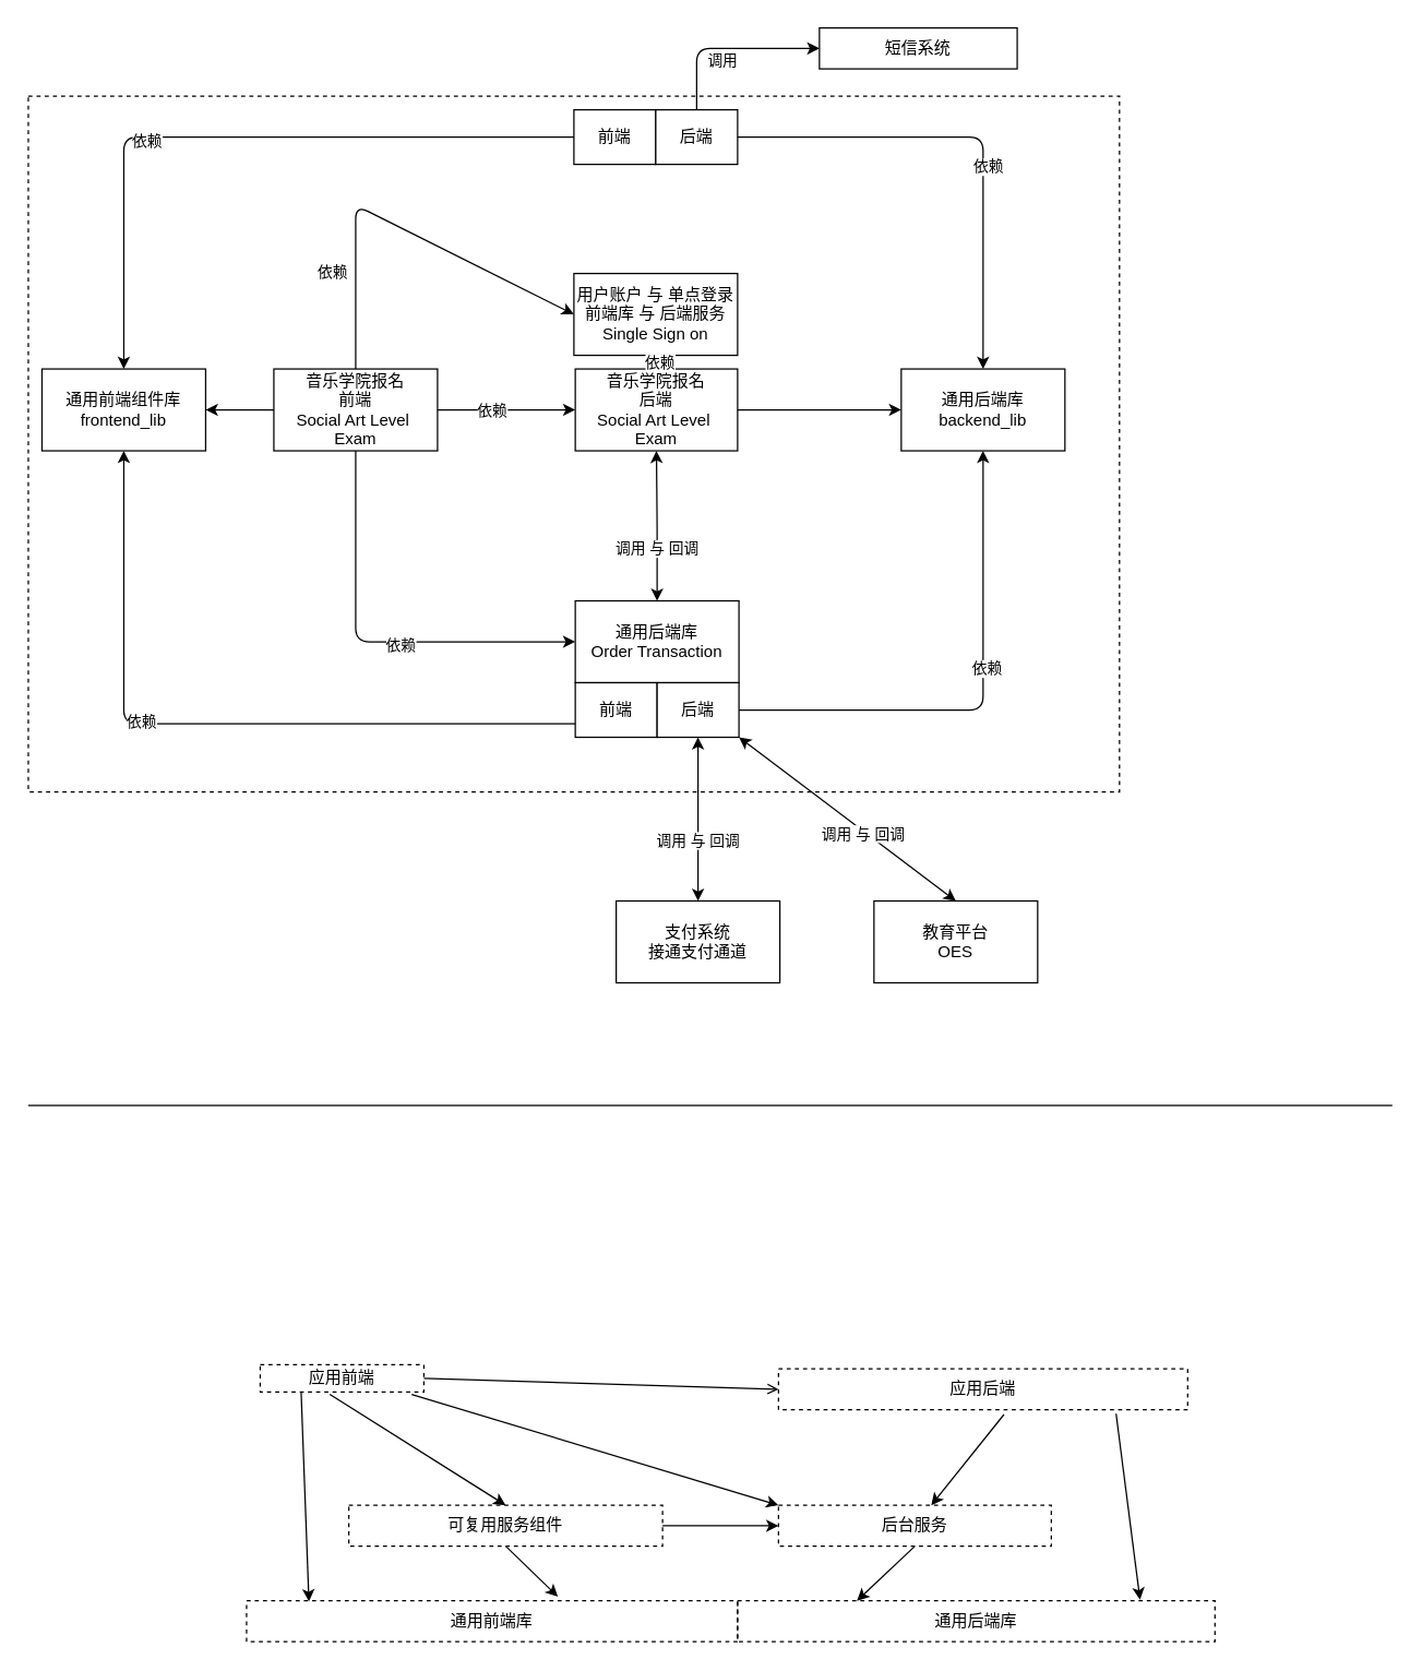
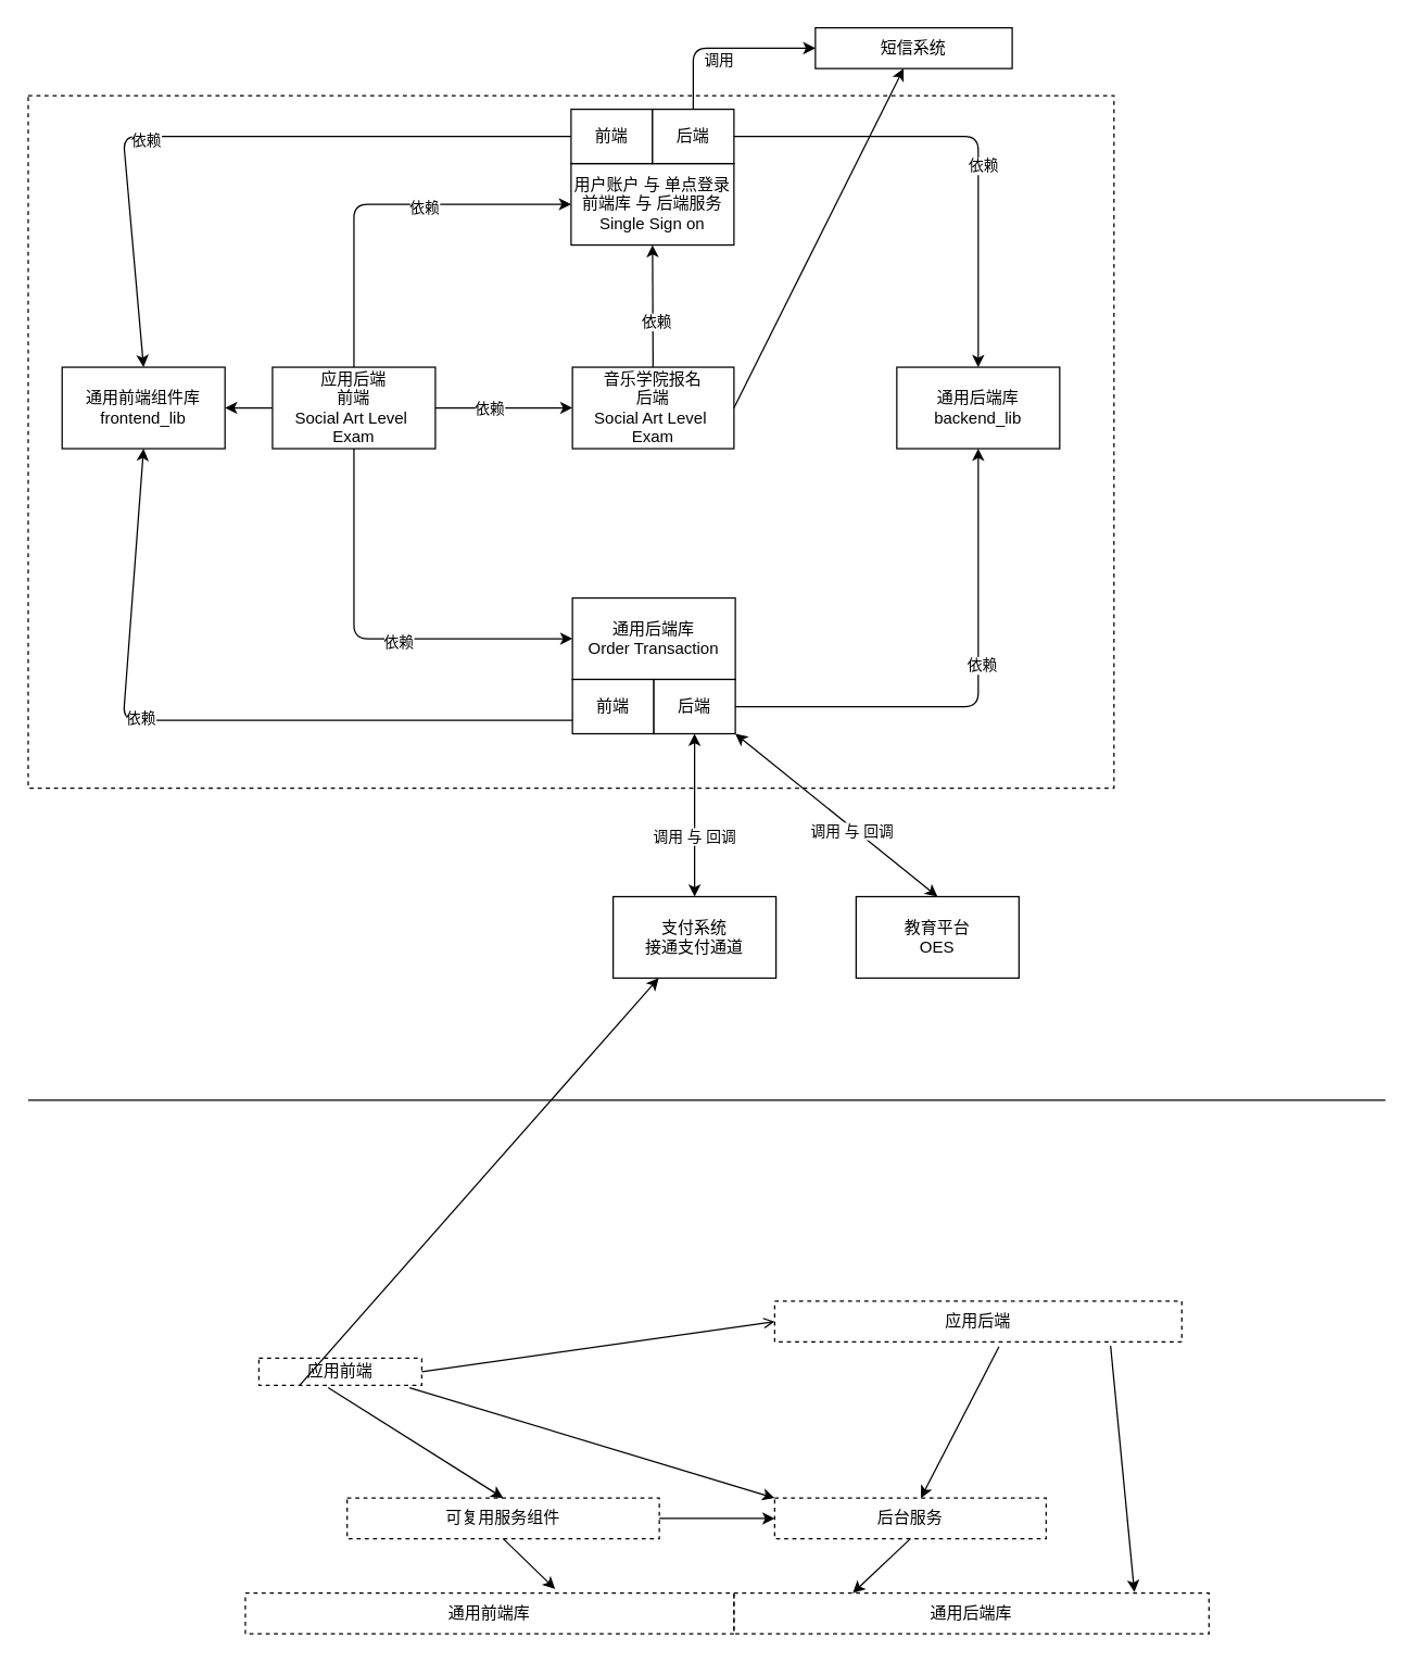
- <mxCell id="8" value="&lt;div&gt;用户账户 与 单点登录&lt;/div&gt;&lt;div&gt;前端库 与 后端服务&lt;br&gt;&lt;/div&gt;&lt;div&gt;Single Sign on&lt;br&gt;&lt;/div&gt;" style="rounded=0;whiteSpace=wrap;html=1;" vertex="1" parent="1"><mxGeometry x="420" y="200" width="120" height="60" as="geometry" /></mxCell>
+ <mxCell id="8" value="&lt;div&gt;用户账户 与 单点登录&lt;/div&gt;&lt;div&gt;前端库 与 后端服务&lt;br&gt;&lt;/div&gt;&lt;div&gt;Single Sign on&lt;br&gt;&lt;/div&gt;" style="rounded=0;whiteSpace=wrap;html=1;" vertex="1" parent="1"><mxGeometry x="420" y="120" width="120" height="60" as="geometry" /></mxCell>
- <mxCell id="17" value="&lt;div&gt;通用前端组件库&lt;/div&gt;&lt;div&gt;frontend_lib&lt;br&gt;&lt;/div&gt;" style="rounded=0;whiteSpace=wrap;html=1;" vertex="1" parent="1"><mxGeometry x="30" y="270" width="120" height="60" as="geometry" /></mxCell>
+ <mxCell id="17" value="&lt;div&gt;通用前端组件库&lt;/div&gt;&lt;div&gt;frontend_lib&lt;br&gt;&lt;/div&gt;" style="rounded=0;whiteSpace=wrap;html=1;" vertex="1" parent="1"><mxGeometry x="45" y="270" width="120" height="60" as="geometry" /></mxCell>
- <mxCell id="6" value="&lt;div&gt;音乐学院报名&lt;/div&gt;&lt;div&gt;前端&lt;/div&gt;&lt;div&gt;Social Art Level&amp;nbsp; Exam&lt;br&gt;&lt;/div&gt;" style="rounded=0;whiteSpace=wrap;html=1;" vertex="1" parent="1"><mxGeometry x="200" y="270" width="120" height="60" as="geometry" /></mxCell>
+ <mxCell id="6" value="&lt;div&gt;应用后端&lt;/div&gt;&lt;div&gt;前端&lt;/div&gt;&lt;div&gt;Social Art Level&amp;nbsp; Exam&lt;br&gt;&lt;/div&gt;" style="rounded=0;whiteSpace=wrap;html=1;" vertex="1" parent="1"><mxGeometry x="200" y="270" width="120" height="60" as="geometry" /></mxCell>
- <mxCell id="18" value="" style="endArrow=classic;html=1;exitX=1;exitY=0.5;exitDx=0;exitDy=0;entryX=0;entryY=0.5;entryDx=0;entryDy=0;" edge="1" parent="1" source="7" target="16"><mxGeometry width="50" height="50" relative="1" as="geometry"><mxPoint x="420" y="400" as="sourcePoint" /><mxPoint x="470" y="350" as="targetPoint" /></mxGeometry></mxCell>
+ <mxCell id="18" value="" style="endArrow=classic;html=1;exitX=1;exitY=0.5;exitDx=0;exitDy=0;" edge="1" parent="1" source="7" target="36"><mxGeometry width="50" height="50" relative="1" as="geometry"><mxPoint x="420" y="400" as="sourcePoint" /><mxPoint x="470" y="350" as="targetPoint" /></mxGeometry></mxCell>
- <mxCell id="32" value="" style="endArrow=classic;startArrow=classic;html=1;entryX=0.5;entryY=1;entryDx=0;entryDy=0;exitX=0.5;exitY=0;exitDx=0;exitDy=0;edgeStyle=orthogonalEdgeStyle;" edge="1" parent="1" source="9" target="7"><mxGeometry width="50" height="50" relative="1" as="geometry"><mxPoint x="440" y="540" as="sourcePoint" /><mxPoint x="490" y="490" as="targetPoint" /></mxGeometry></mxCell>
- <mxCell id="33" value="调用 与 回调" style="edgeLabel;html=1;align=center;verticalAlign=middle;resizable=0;points=[];" vertex="1" connectable="0" parent="32"><mxGeometry x="0.004" y="16" relative="1" as="geometry"><mxPoint x="-1" as="offset" /></mxGeometry></mxCell>
- <mxCell id="39" value="&lt;div&gt;教育平台&lt;/div&gt;&lt;div&gt;OES&lt;br&gt;&lt;/div&gt;" style="rounded=0;whiteSpace=wrap;html=1;" vertex="1" parent="1"><mxGeometry x="640" y="660" width="120" height="60" as="geometry" /></mxCell>
+ <mxCell id="39" value="&lt;div&gt;教育平台&lt;/div&gt;&lt;div&gt;OES&lt;br&gt;&lt;/div&gt;" style="rounded=0;whiteSpace=wrap;html=1;" vertex="1" parent="1"><mxGeometry x="630" y="660" width="120" height="60" as="geometry" /></mxCell>
- <mxCell id="47" value="应用后端" style="rounded=0;whiteSpace=wrap;html=1;dashed=1;fillColor=none;" vertex="1" parent="1"><mxGeometry x="570" y="1003" width="300" height="30" as="geometry" /></mxCell>
+ <mxCell id="47" value="应用后端" style="rounded=0;whiteSpace=wrap;html=1;dashed=1;fillColor=none;" vertex="1" parent="1"><mxGeometry x="570" y="958" width="300" height="30" as="geometry" /></mxCell>
- <mxCell id="55" value="" style="endArrow=classic;html=1;entryX=0.127;entryY=0.018;entryDx=0;entryDy=0;entryPerimeter=0;exitX=0.25;exitY=1;exitDx=0;exitDy=0;" edge="1" parent="1" source="46" target="42"><mxGeometry width="50" height="50" relative="1" as="geometry"><mxPoint x="520" y="1113" as="sourcePoint" /><mxPoint x="570" y="1063" as="targetPoint" /></mxGeometry></mxCell>
+ <mxCell id="55" value="" style="endArrow=classic;html=1;exitX=0.25;exitY=1;exitDx=0;exitDy=0;" edge="1" parent="1" source="46" target="31"><mxGeometry width="50" height="50" relative="1" as="geometry"><mxPoint x="520" y="1113" as="sourcePoint" /><mxPoint x="570" y="1063" as="targetPoint" /></mxGeometry></mxCell>
